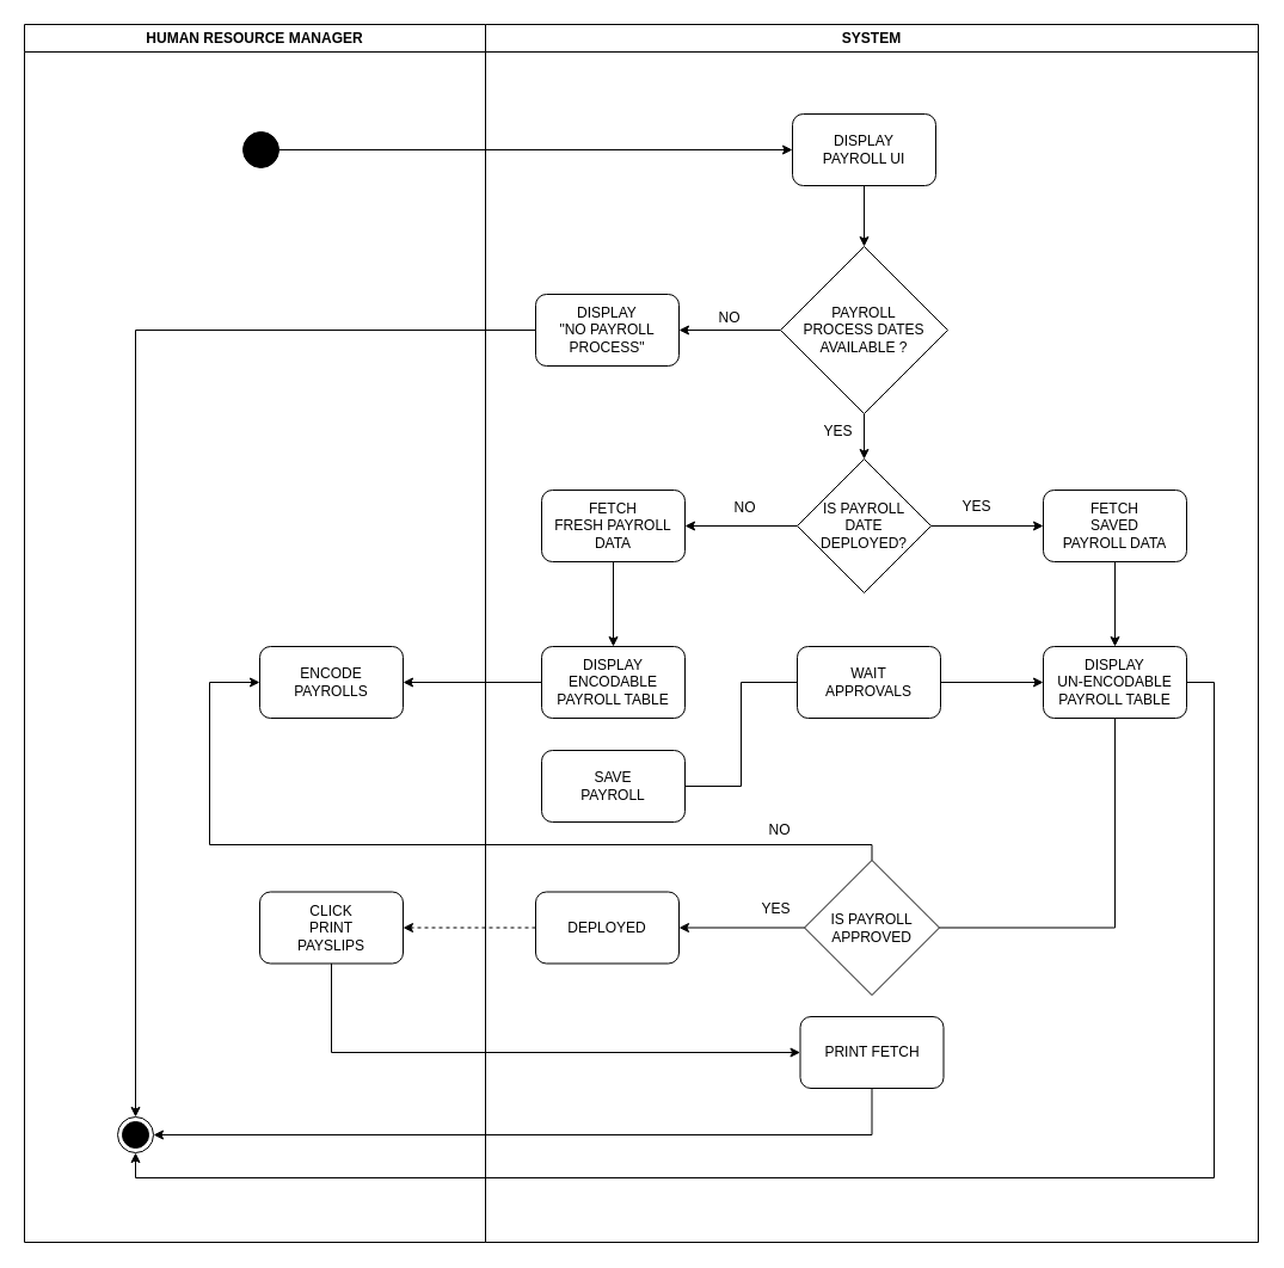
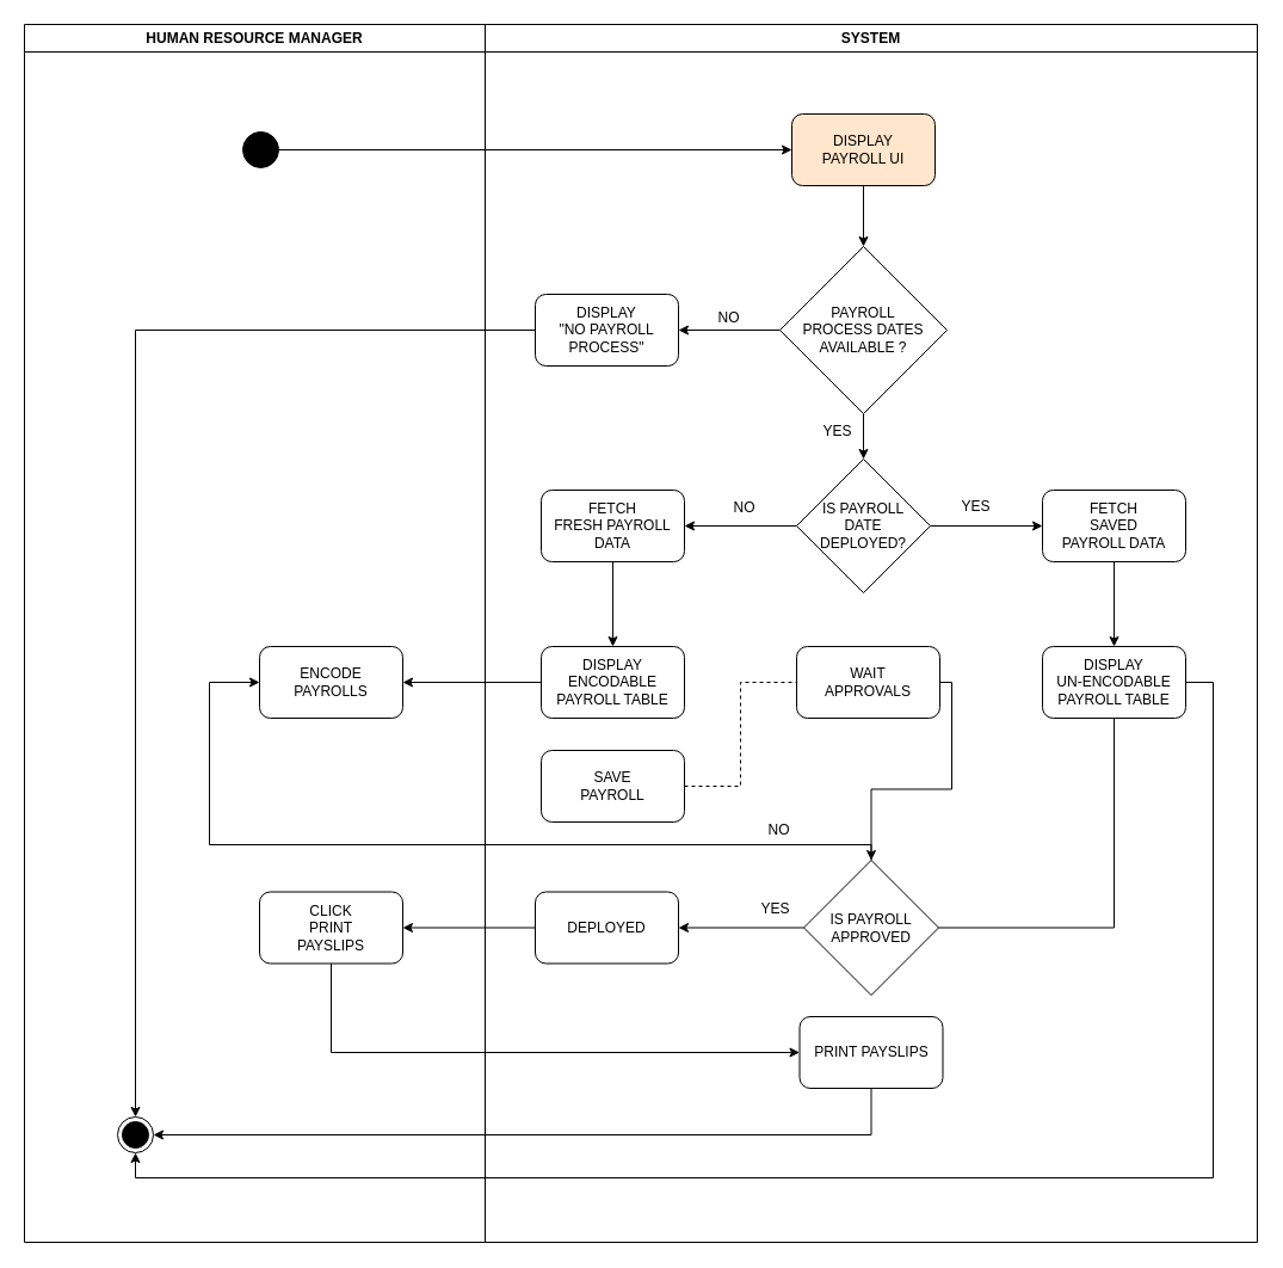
- <mxCell id="9" value="DISPLAY&lt;br&gt;PAYROLL UI" style="rounded=1;whiteSpace=wrap;html=1;" vertex="1" parent="7"><mxGeometry x="257" y="75" width="120" height="60" as="geometry" /></mxCell>
+ <mxCell id="9" value="DISPLAY&lt;br&gt;PAYROLL UI" style="rounded=1;whiteSpace=wrap;html=1;fillColor=#ffe6cc;" vertex="1" parent="7"><mxGeometry x="257" y="75" width="120" height="60" as="geometry" /></mxCell>
- <mxCell id="25" style="edgeStyle=orthogonalEdgeStyle;rounded=0;html=1;exitX=1;exitY=0.5;exitDx=0;exitDy=0;entryX=0;entryY=0.5;entryDx=0;entryDy=0;startArrow=none;" edge="1" parent="7" source="28" target="23"><mxGeometry relative="1" as="geometry" /></mxCell>
+ <mxCell id="25" style="edgeStyle=orthogonalEdgeStyle;rounded=0;html=1;exitX=1;exitY=0.5;exitDx=0;exitDy=0;startArrow=none;" edge="1" parent="7" source="28" target="30"><mxGeometry relative="1" as="geometry" /></mxCell>
- <mxCell id="29" value="" style="edgeStyle=orthogonalEdgeStyle;rounded=0;html=1;exitX=1;exitY=0.5;exitDx=0;exitDy=0;endArrow=none;entryX=0;entryY=0.5;entryDx=0;entryDy=0;" edge="1" parent="7" source="26" target="28"><mxGeometry relative="1" as="geometry"><mxPoint x="-448" y="607" as="sourcePoint" /><mxPoint x="237" y="551" as="targetPoint" /></mxGeometry></mxCell>
+ <mxCell id="29" value="" style="edgeStyle=orthogonalEdgeStyle;rounded=0;html=1;exitX=1;exitY=0.5;exitDx=0;exitDy=0;endArrow=none;entryX=0;entryY=0.5;entryDx=0;entryDy=0;dashed=1;" edge="1" parent="7" source="26" target="28"><mxGeometry relative="1" as="geometry"><mxPoint x="-448" y="607" as="sourcePoint" /><mxPoint x="237" y="551" as="targetPoint" /></mxGeometry></mxCell>
- <mxCell id="45" style="edgeStyle=orthogonalEdgeStyle;rounded=0;html=1;exitX=0;exitY=0.5;exitDx=0;exitDy=0;entryX=1;entryY=0.5;entryDx=0;entryDy=0;dashed=1;" edge="1" parent="1" source="33" target="6"><mxGeometry relative="1" as="geometry" /></mxCell>
+ <mxCell id="45" style="edgeStyle=orthogonalEdgeStyle;rounded=0;html=1;exitX=0;exitY=0.5;exitDx=0;exitDy=0;entryX=1;entryY=0.5;entryDx=0;entryDy=0;" edge="1" parent="1" source="33" target="6"><mxGeometry relative="1" as="geometry" /></mxCell>
- <mxCell id="27" value="PRINT FETCH" style="rounded=1;whiteSpace=wrap;html=1;fillStyle=cross-hatch;" vertex="1" parent="7"><mxGeometry x="263.5" y="831" width="120" height="60" as="geometry" /></mxCell>
+ <mxCell id="27" value="PRINT PAYSLIPS" style="rounded=1;whiteSpace=wrap;html=1;fillStyle=cross-hatch;" vertex="1" parent="7"><mxGeometry x="263.5" y="831" width="120" height="60" as="geometry" /></mxCell>
